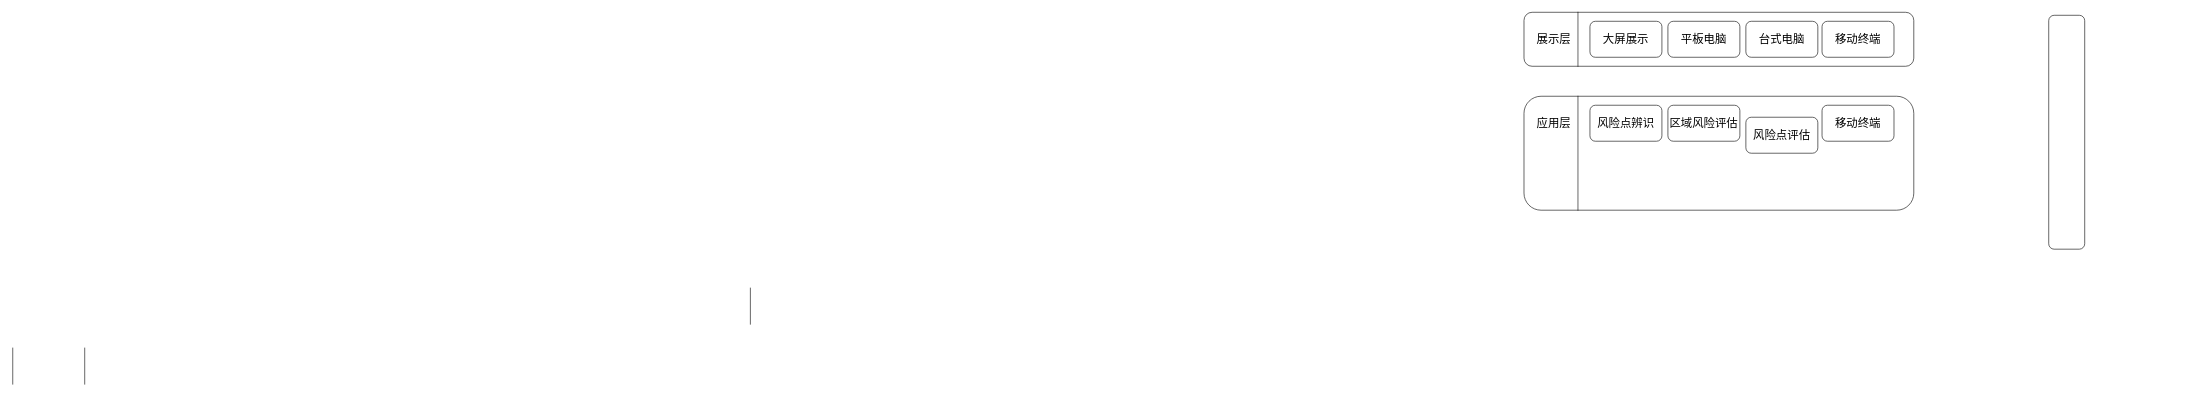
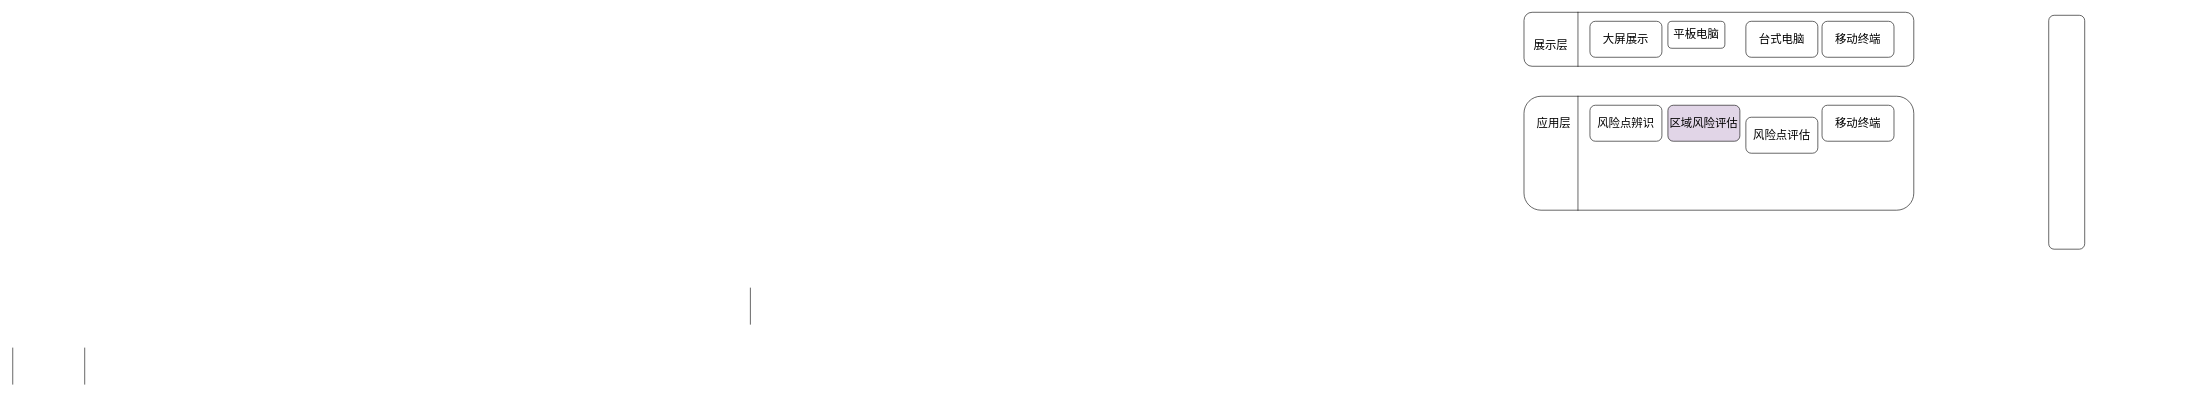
- <mxCell id="7" value="展示层" style="text;html=1;strokeColor=none;fillColor=none;align=center;verticalAlign=middle;whiteSpace=wrap;rounded=0;fontSize=19;" vertex="1" parent="1"><mxGeometry x="2560" y="50" width="60" height="30" as="geometry" /></mxCell>
+ <mxCell id="7" value="展示层" style="text;html=1;strokeColor=none;fillColor=none;align=center;verticalAlign=middle;whiteSpace=wrap;rounded=0;fontSize=19;" vertex="1" parent="1"><mxGeometry x="2555" y="60" width="60" height="30" as="geometry" /></mxCell>
- <mxCell id="9" value="平板电脑" style="rounded=1;whiteSpace=wrap;html=1;fontSize=19;" vertex="1" parent="1"><mxGeometry x="2780" y="35" width="120" height="60" as="geometry" /></mxCell>
+ <mxCell id="9" value="平板电脑" style="rounded=1;whiteSpace=wrap;html=1;fontSize=19;" vertex="1" parent="1"><mxGeometry x="2780" y="35" width="95" height="45" as="geometry" /></mxCell>
- <mxCell id="16" value="区域风险评估" style="rounded=1;whiteSpace=wrap;html=1;fontSize=19;" vertex="1" parent="1"><mxGeometry x="2780" y="175" width="120" height="60" as="geometry" /></mxCell>
+ <mxCell id="16" value="区域风险评估" style="rounded=1;whiteSpace=wrap;html=1;fontSize=19;fillColor=#e1d5e7;" vertex="1" parent="1"><mxGeometry x="2780" y="175" width="120" height="60" as="geometry" /></mxCell>
